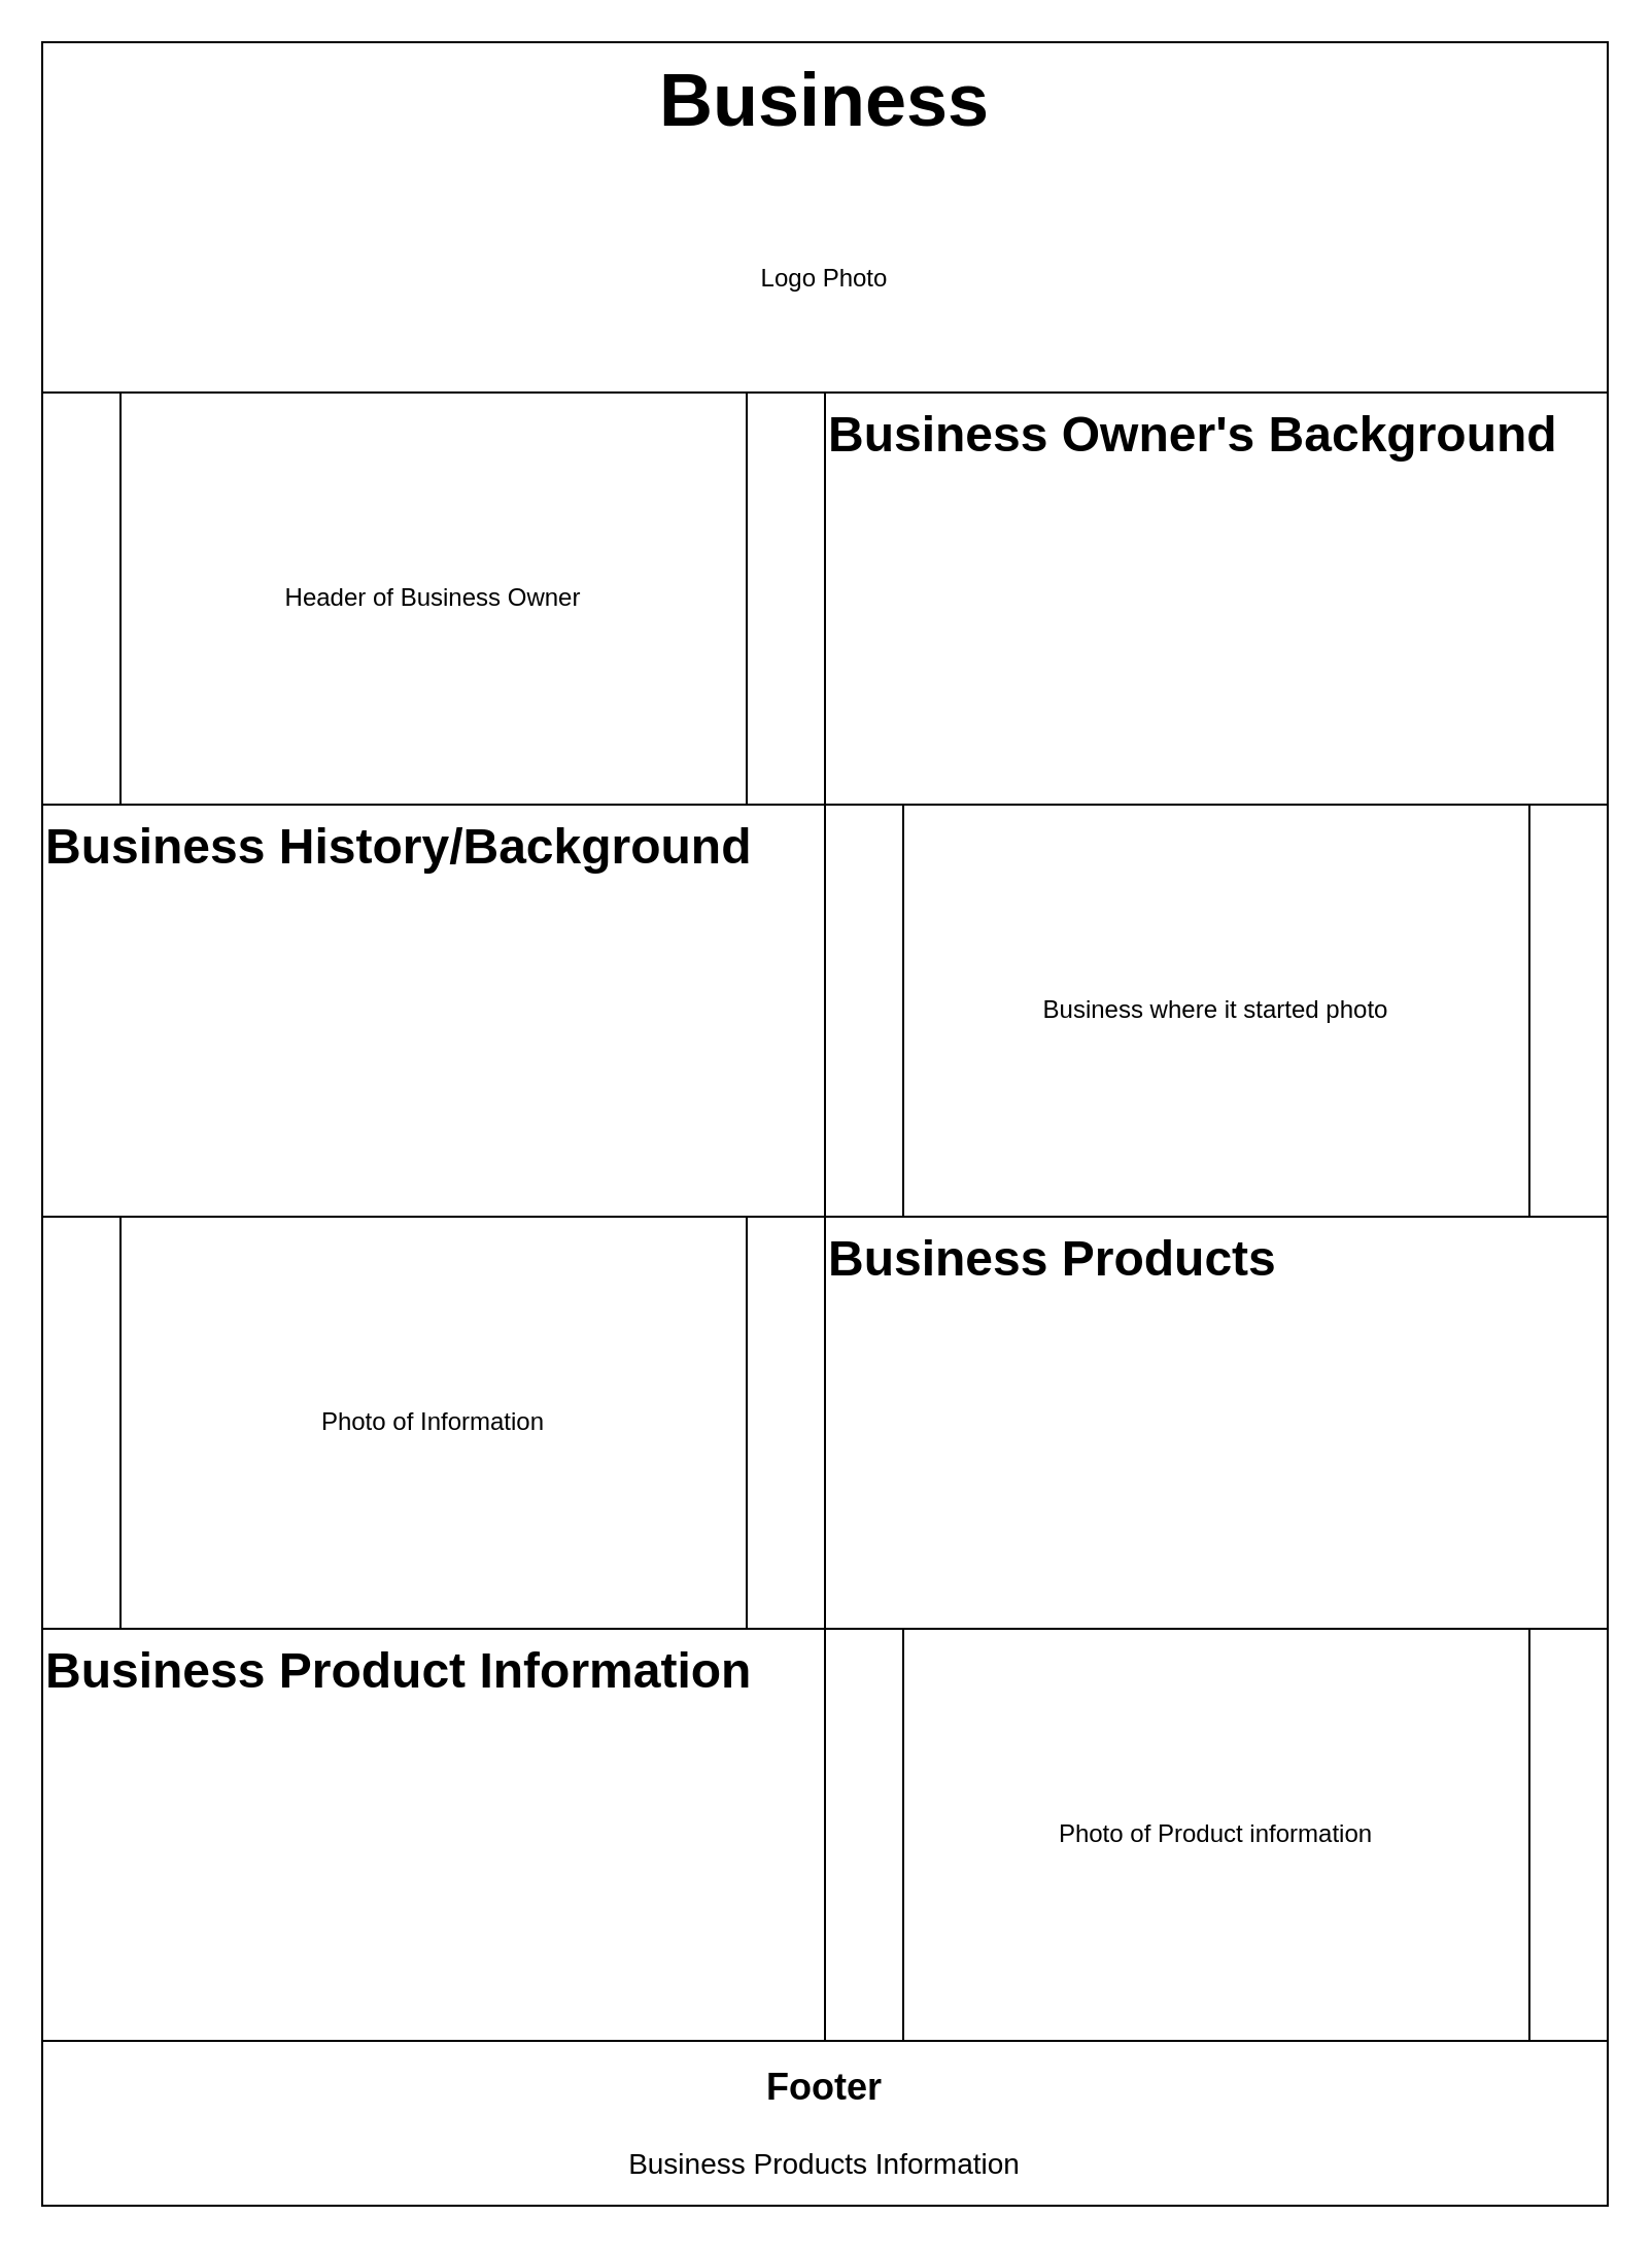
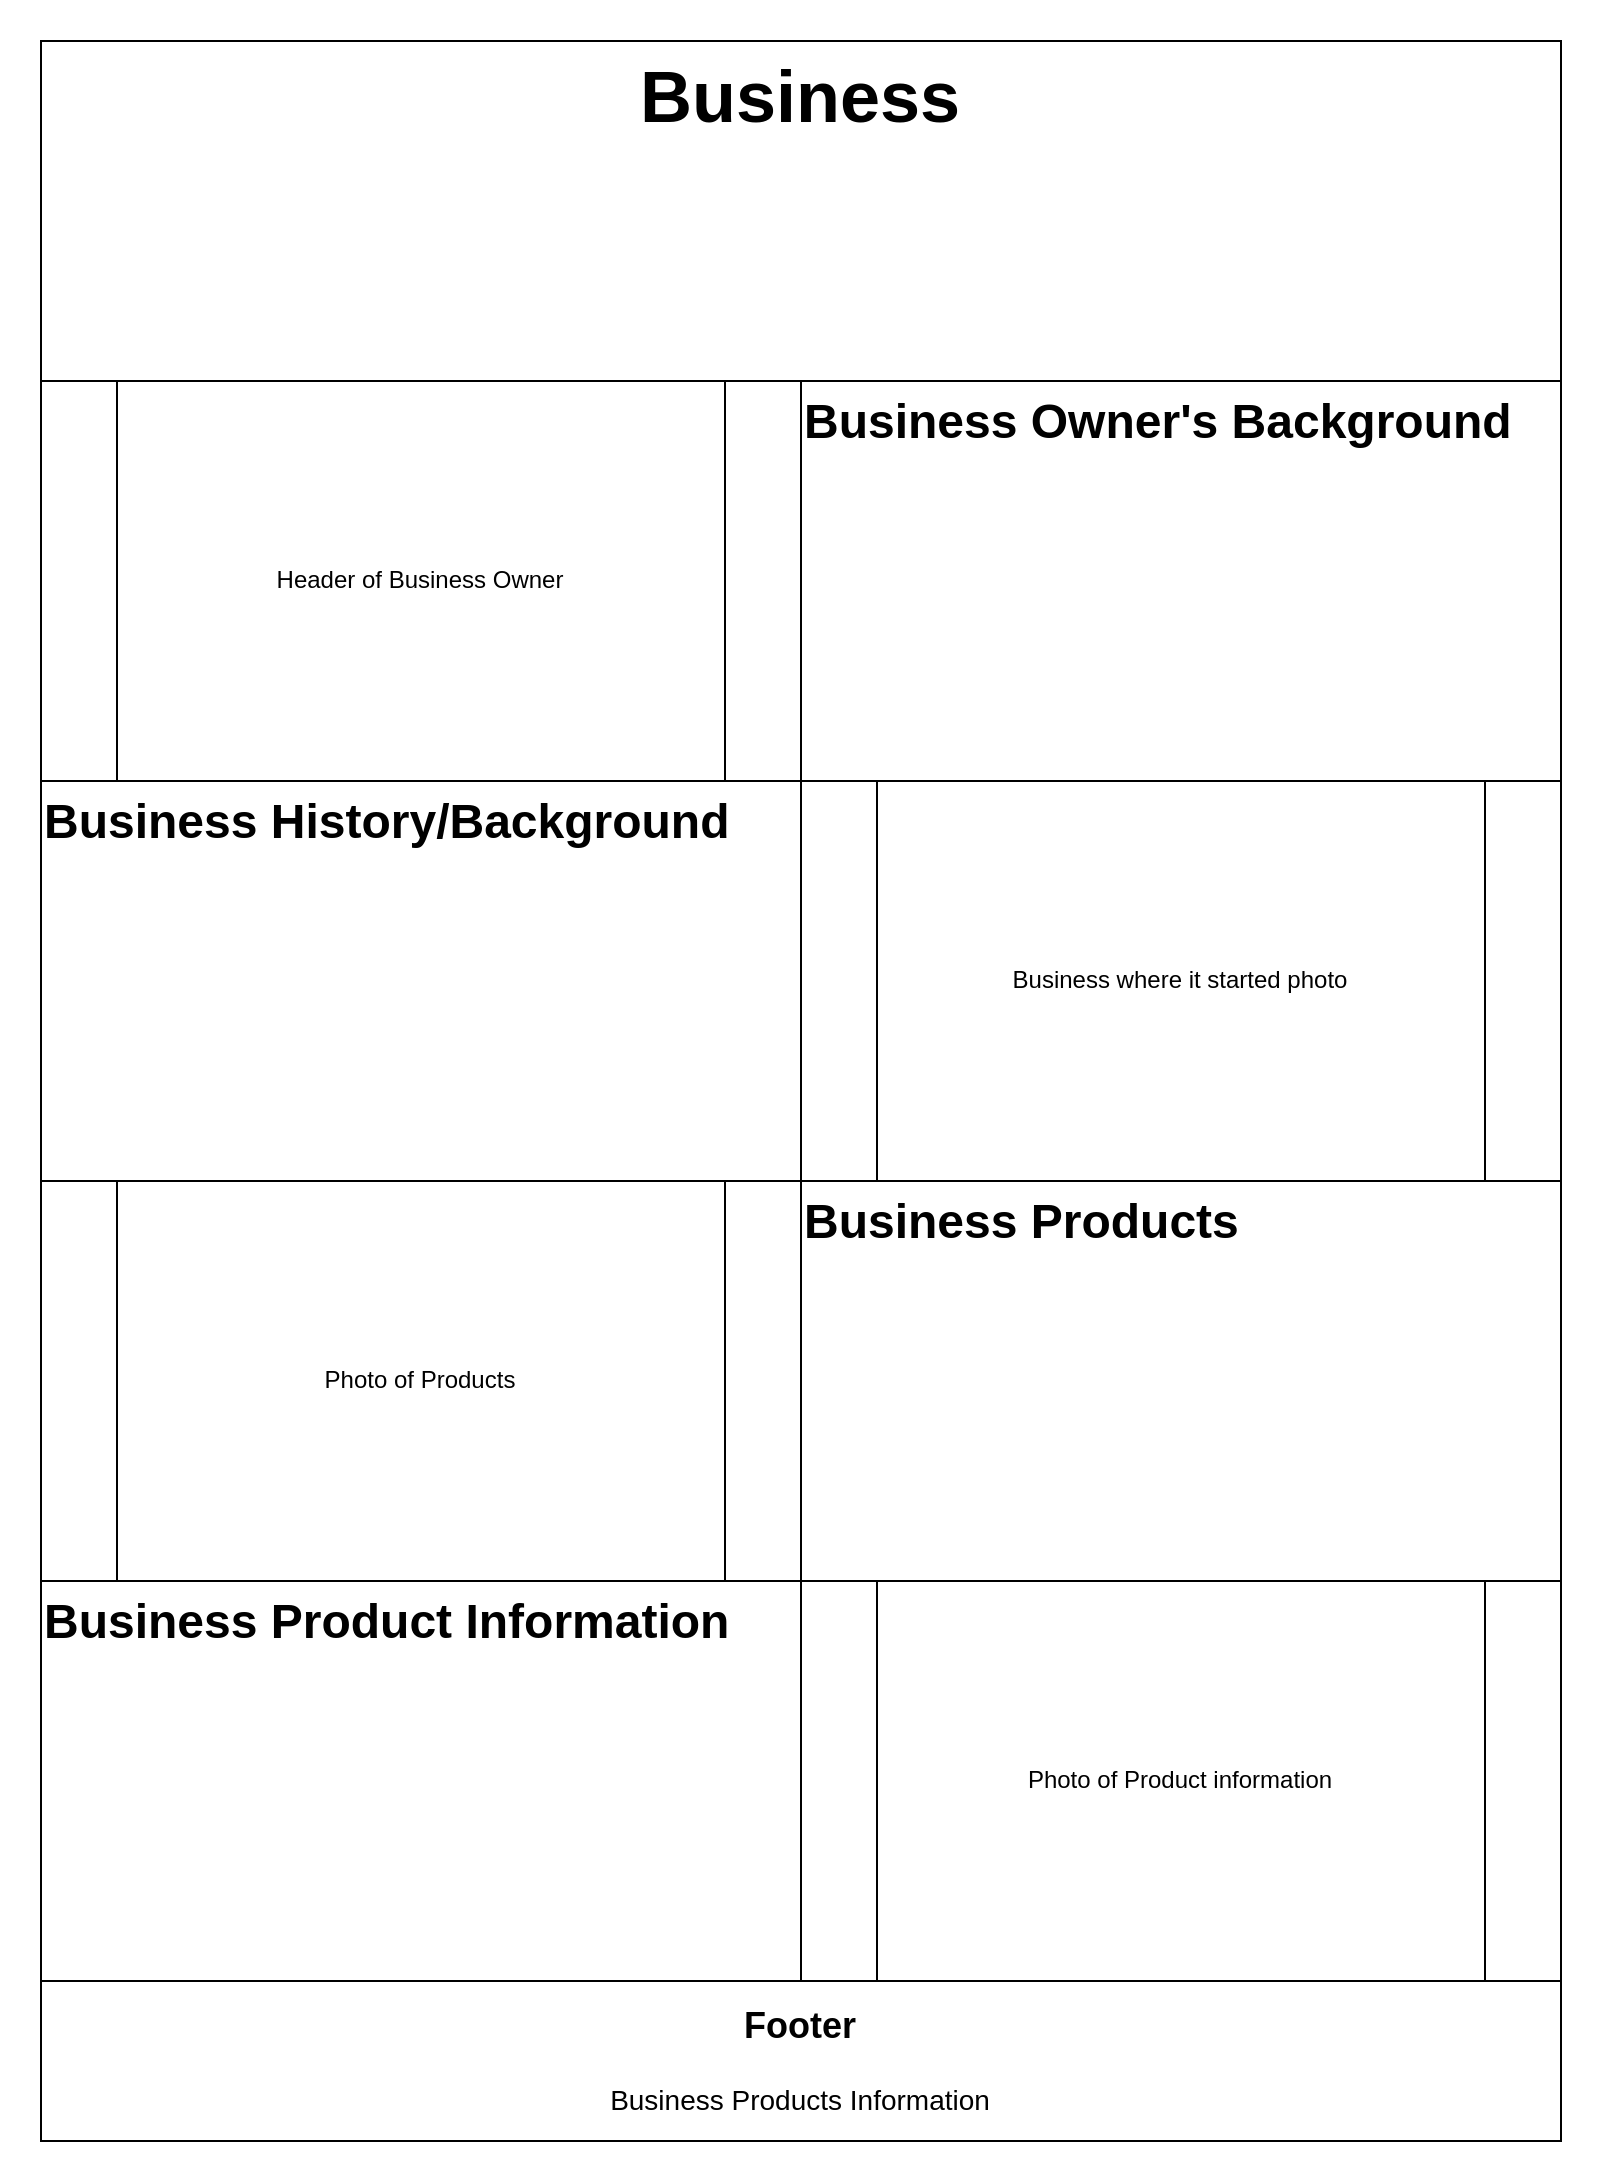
- <mxCell id="15" value="Logo Photo" style="text;html=1;align=center;verticalAlign=middle;whiteSpace=wrap;rounded=0;" parent="1" vertex="1"><mxGeometry x="20" y="80" width="760" height="110" as="geometry" /></mxCell>
- <mxCell id="16" value="Photo of Information" style="text;html=1;align=center;verticalAlign=middle;whiteSpace=wrap;rounded=0;" parent="1" vertex="1"><mxGeometry x="60" y="590" width="300" height="200" as="geometry" /></mxCell>
+ <mxCell id="16" value="Photo of Products" style="text;html=1;align=center;verticalAlign=middle;whiteSpace=wrap;rounded=0;" parent="1" vertex="1"><mxGeometry x="60" y="590" width="300" height="200" as="geometry" /></mxCell>
